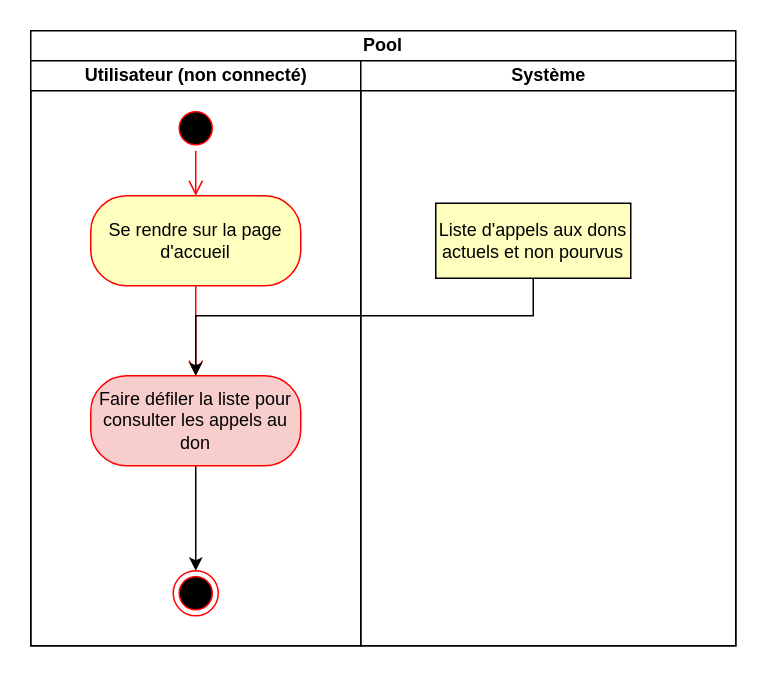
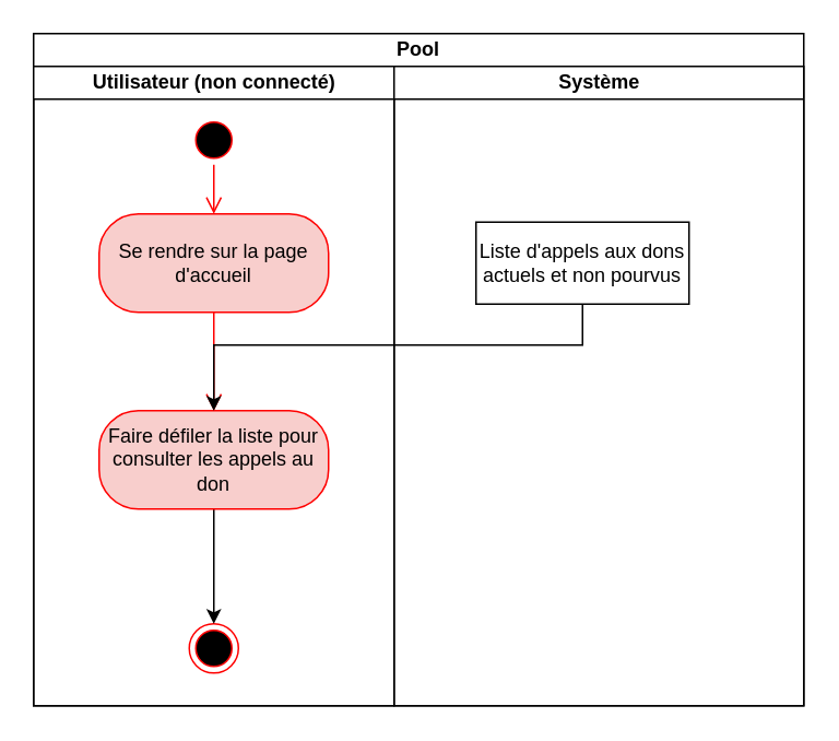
- <mxCell id="5" value="Se rendre sur la page d'accueil " style="rounded=1;whiteSpace=wrap;html=1;arcSize=40;fontColor=#000000;fillColor=#ffffc0;strokeColor=#ff0000;" parent="4" vertex="1"><mxGeometry x="40" y="90" width="140" height="60" as="geometry" /></mxCell>
+ <mxCell id="5" value="Se rendre sur la page d'accueil " style="rounded=1;whiteSpace=wrap;html=1;arcSize=40;fontColor=#000000;fillColor=#f8cecc;strokeColor=#ff0000;" parent="4" vertex="1"><mxGeometry x="40" y="90" width="140" height="60" as="geometry" /></mxCell>
- <mxCell id="13" value="Liste d'appels aux dons actuels et non pourvus" style="html=1;fontSize=12;fontColor=#000000;whiteSpace=wrap;fillColor=#ffffc0;" parent="12" vertex="1"><mxGeometry x="50" y="95" width="130" height="50" as="geometry" /></mxCell>
+ <mxCell id="13" value="Liste d'appels aux dons actuels et non pourvus" style="html=1;fontSize=12;fontColor=#000000;whiteSpace=wrap;" parent="12" vertex="1"><mxGeometry x="50" y="95" width="130" height="50" as="geometry" /></mxCell>
